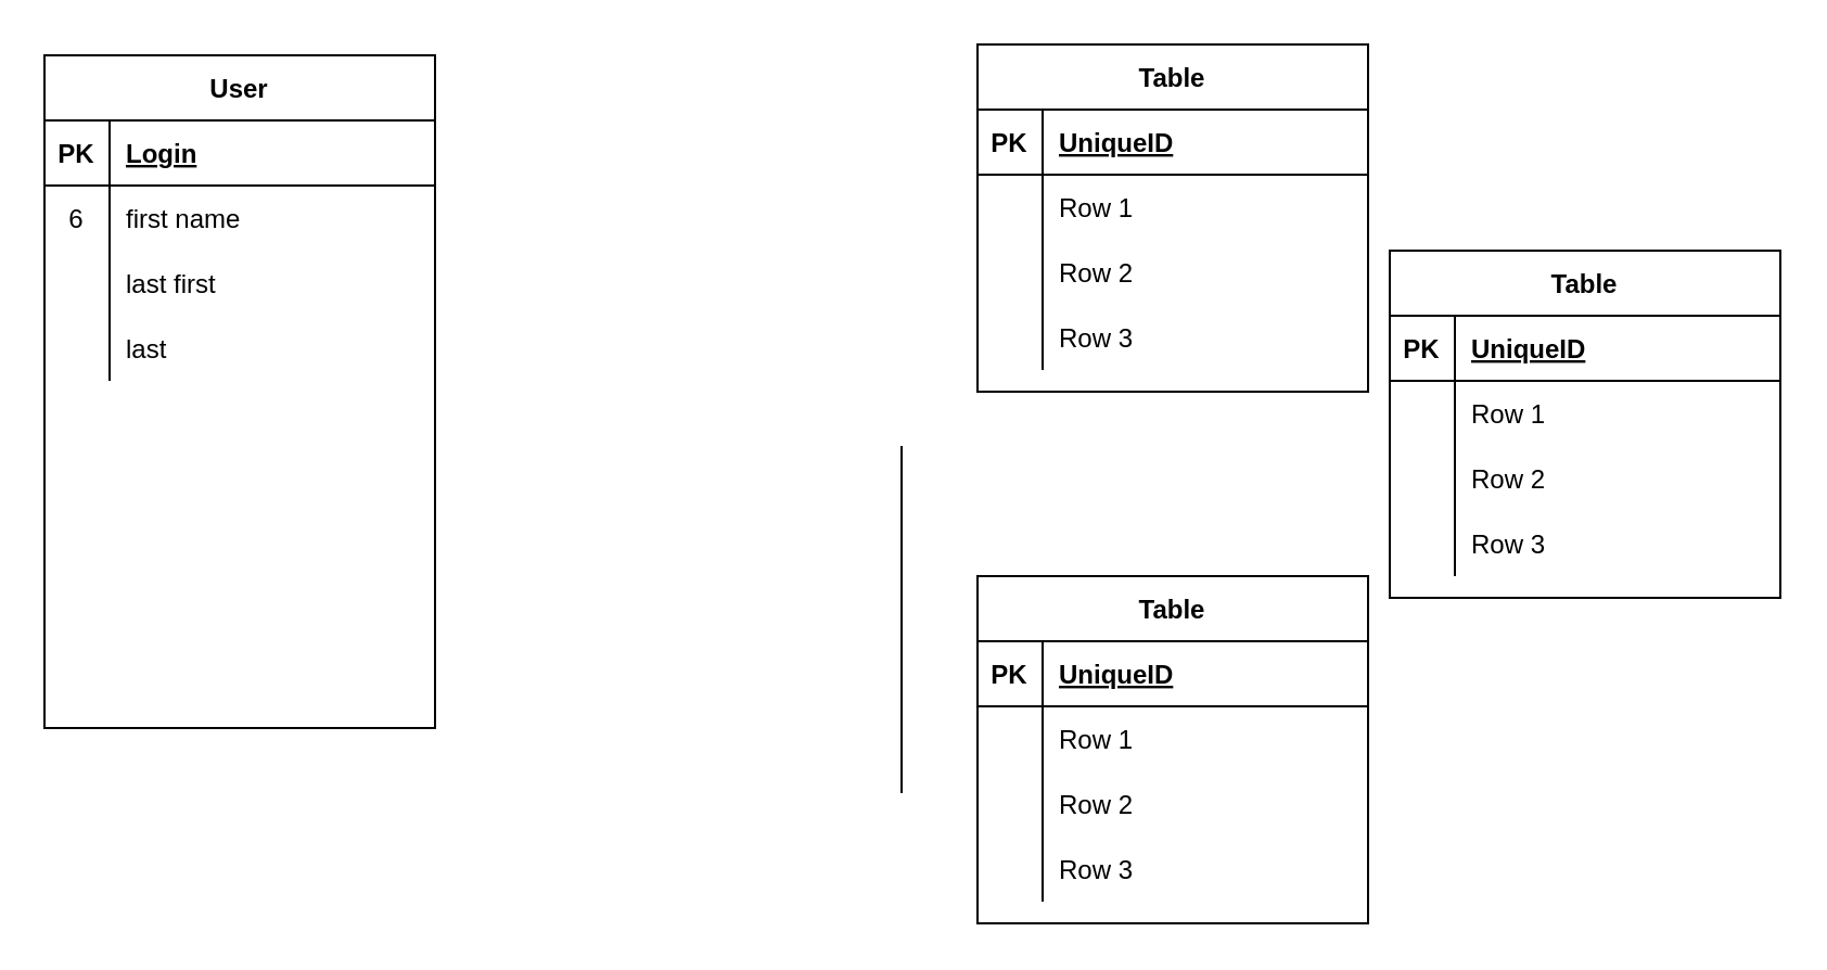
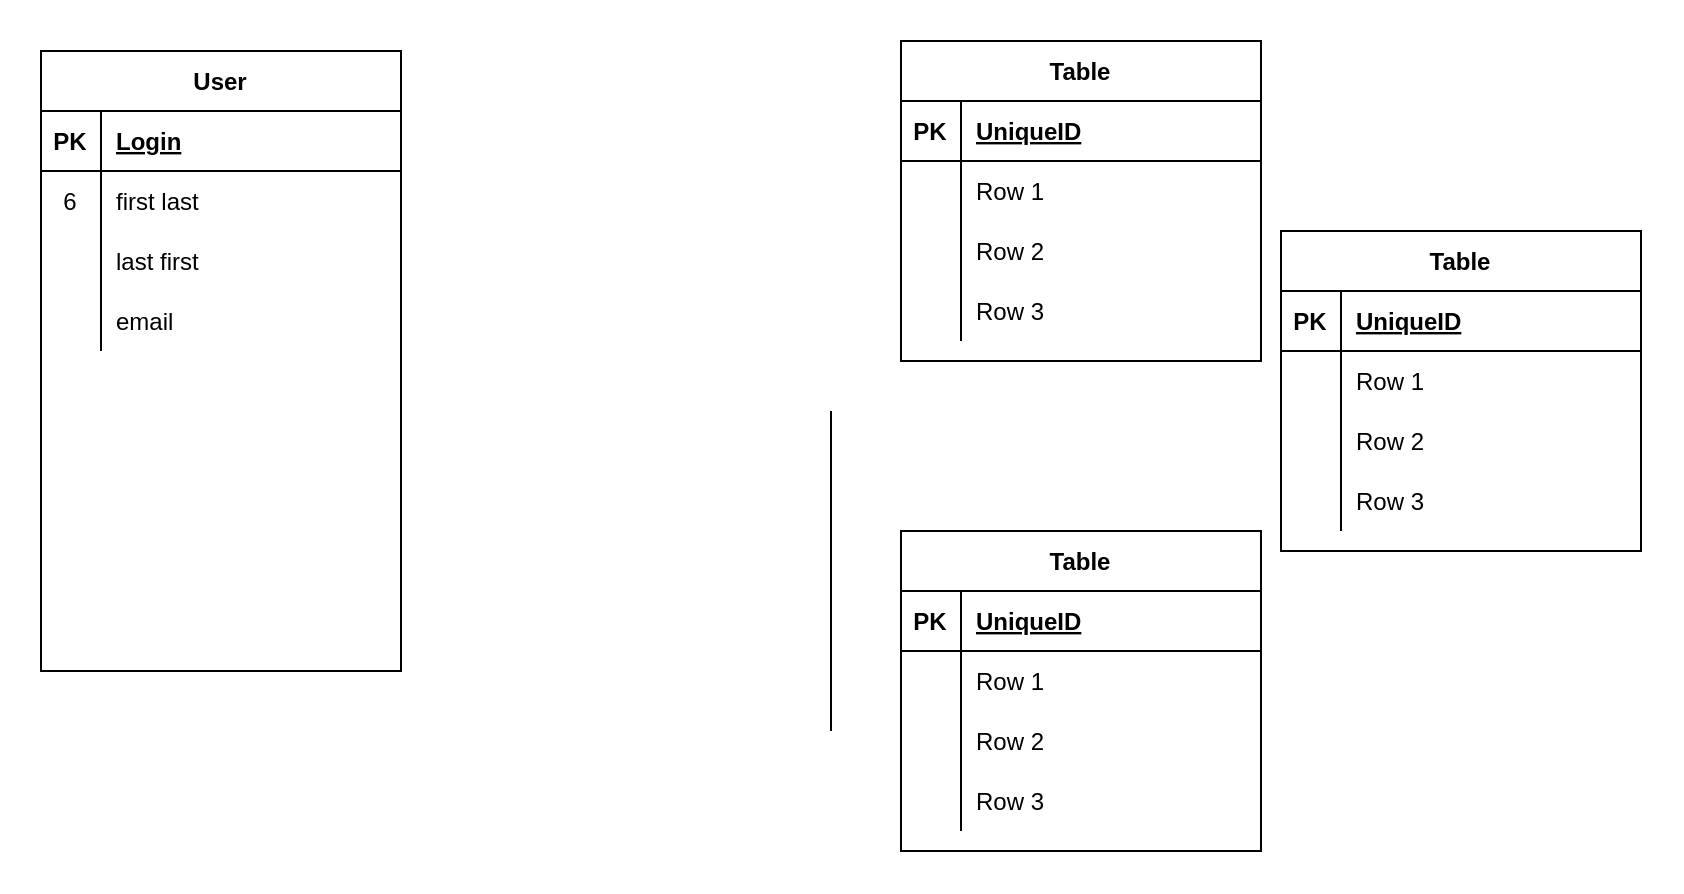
- <mxCell id="8" value="first name" style="shape=partialRectangle;connectable=0;fillColor=none;top=0;left=0;bottom=0;right=0;align=left;spacingLeft=6;overflow=hidden;" vertex="1" parent="6"><mxGeometry x="30" width="150" height="30" as="geometry"><mxRectangle width="150" height="30" as="alternateBounds" /></mxGeometry></mxCell>
+ <mxCell id="8" value="first last" style="shape=partialRectangle;connectable=0;fillColor=none;top=0;left=0;bottom=0;right=0;align=left;spacingLeft=6;overflow=hidden;" vertex="1" parent="6"><mxGeometry x="30" width="150" height="30" as="geometry"><mxRectangle width="150" height="30" as="alternateBounds" /></mxGeometry></mxCell>
- <mxCell id="14" value="last" style="shape=partialRectangle;connectable=0;fillColor=none;top=0;left=0;bottom=0;right=0;align=left;spacingLeft=6;overflow=hidden;" vertex="1" parent="12"><mxGeometry x="30" width="150" height="30" as="geometry"><mxRectangle width="150" height="30" as="alternateBounds" /></mxGeometry></mxCell>
+ <mxCell id="14" value="email" style="shape=partialRectangle;connectable=0;fillColor=none;top=0;left=0;bottom=0;right=0;align=left;spacingLeft=6;overflow=hidden;" vertex="1" parent="12"><mxGeometry x="30" width="150" height="30" as="geometry"><mxRectangle width="150" height="30" as="alternateBounds" /></mxGeometry></mxCell>
